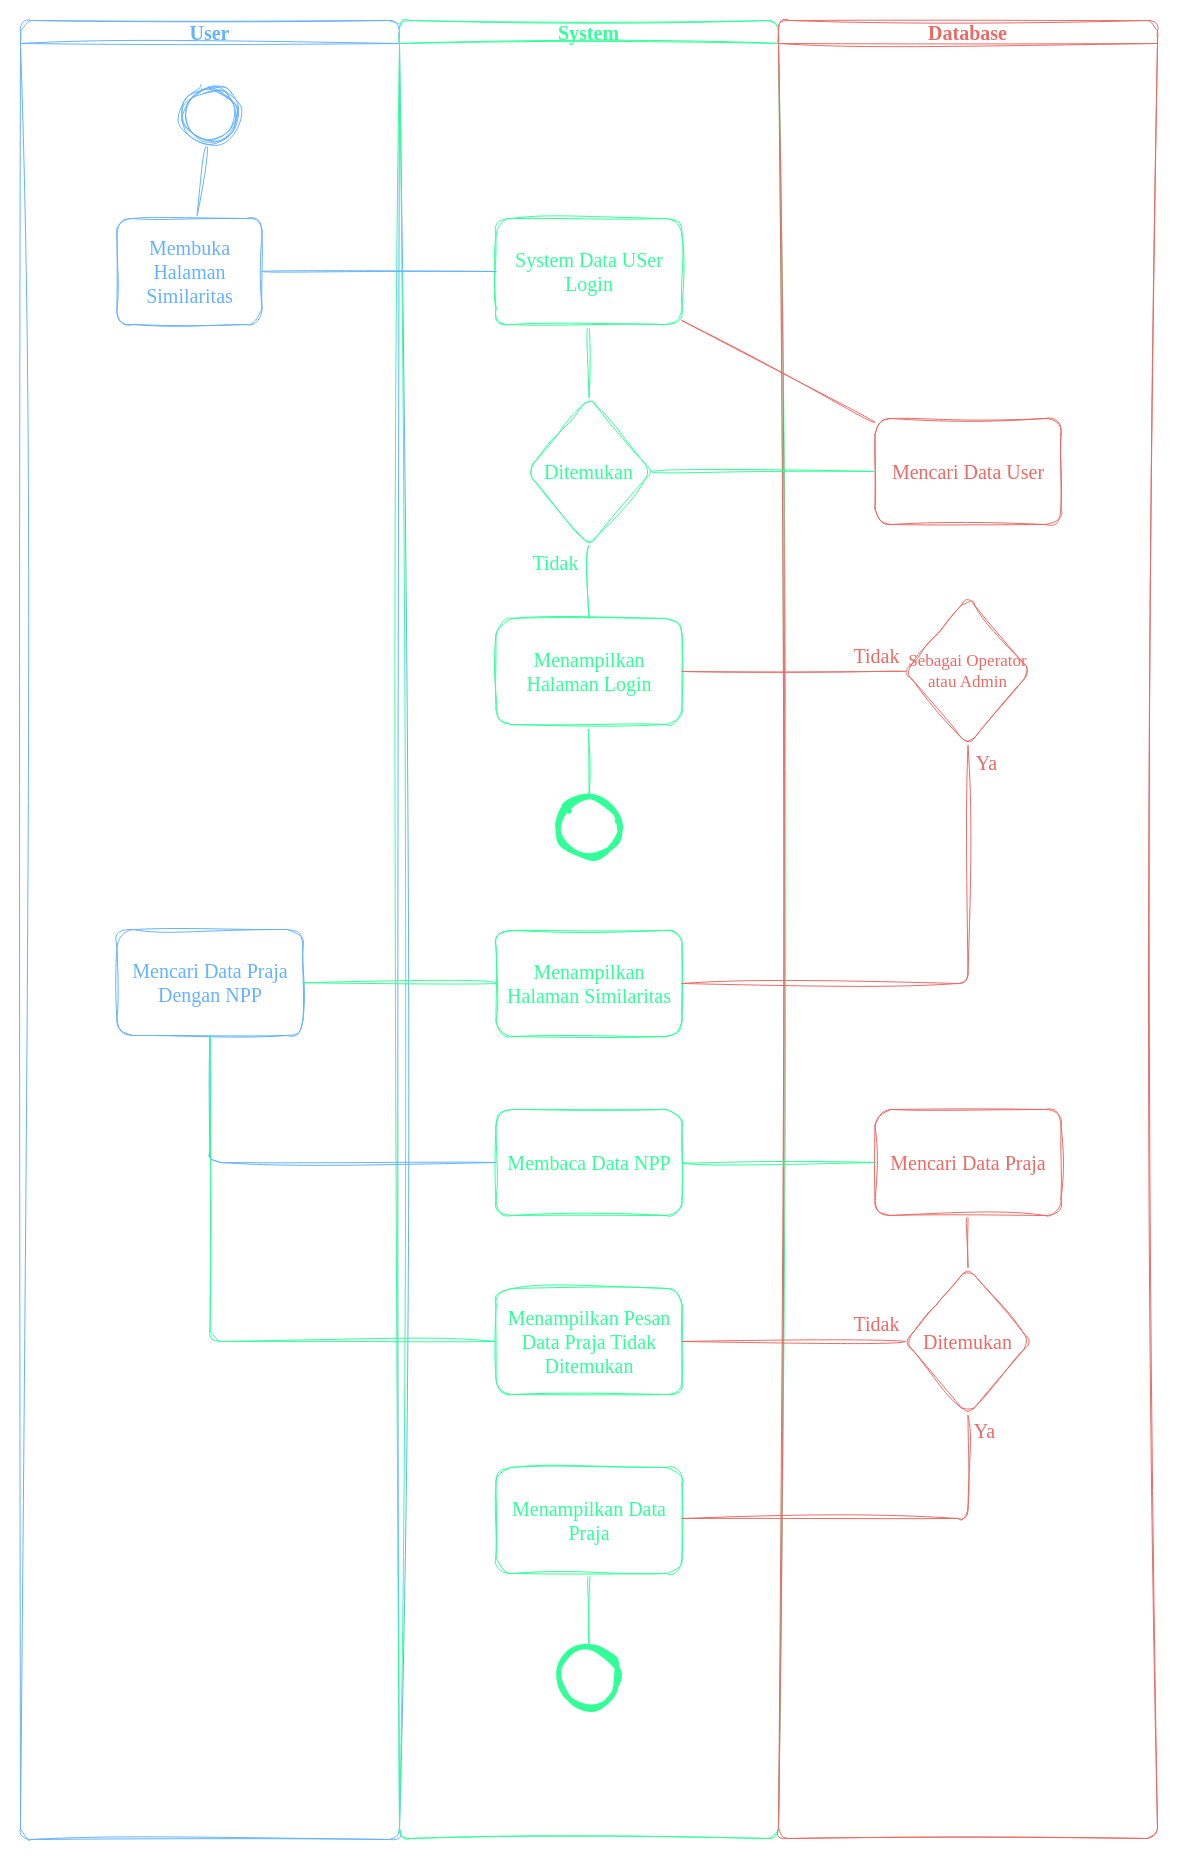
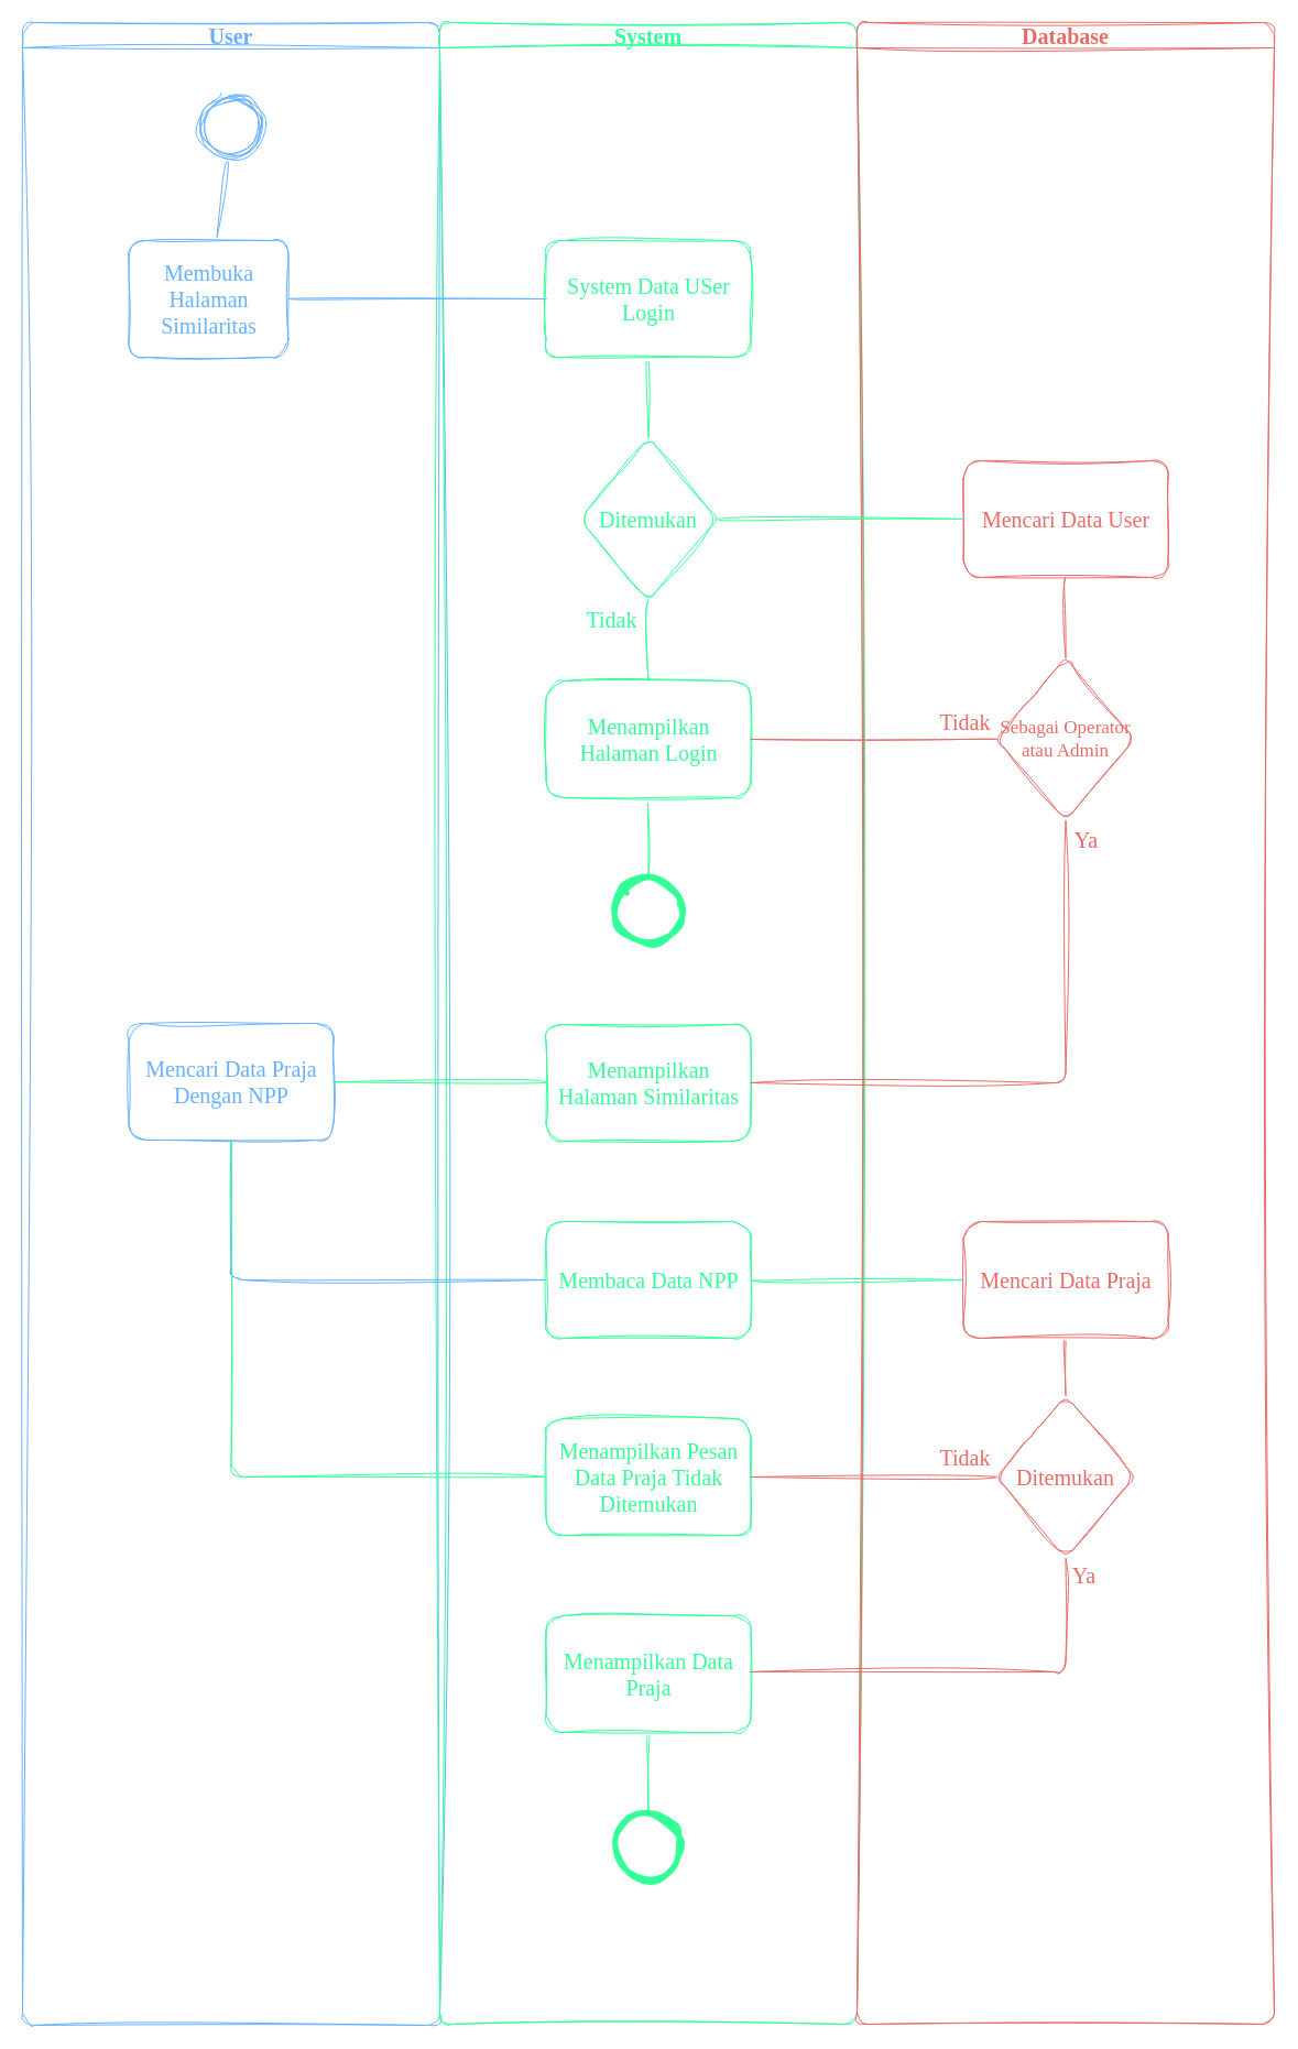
- <mxCell id="23" style="edgeStyle=none;curved=1;rounded=1;sketch=1;hachureGap=4;jiggle=2;curveFitting=1;orthogonalLoop=1;jettySize=auto;html=1;fontFamily=Architects Daughter;fontSource=https%3A%2F%2Ffonts.googleapis.com%2Fcss%3Ffamily%3DArchitects%2BDaughter;fontSize=16;startSize=8;endSize=8;fontColor=#EA6B66;endArrow=none;endFill=0;strokeColor=#EA6B66;" edge="1" parent="22" source="24" target="9"><mxGeometry relative="1" as="geometry" /></mxCell>
+ <mxCell id="23" style="edgeStyle=none;curved=1;rounded=1;sketch=1;hachureGap=4;jiggle=2;curveFitting=1;orthogonalLoop=1;jettySize=auto;html=1;fontFamily=Architects Daughter;fontSource=https%3A%2F%2Ffonts.googleapis.com%2Fcss%3Ffamily%3DArchitects%2BDaughter;fontSize=16;startSize=8;endSize=8;fontColor=#EA6B66;endArrow=none;endFill=0;strokeColor=#EA6B66;" edge="1" parent="22" source="24" target="25"><mxGeometry relative="1" as="geometry" /></mxCell>
